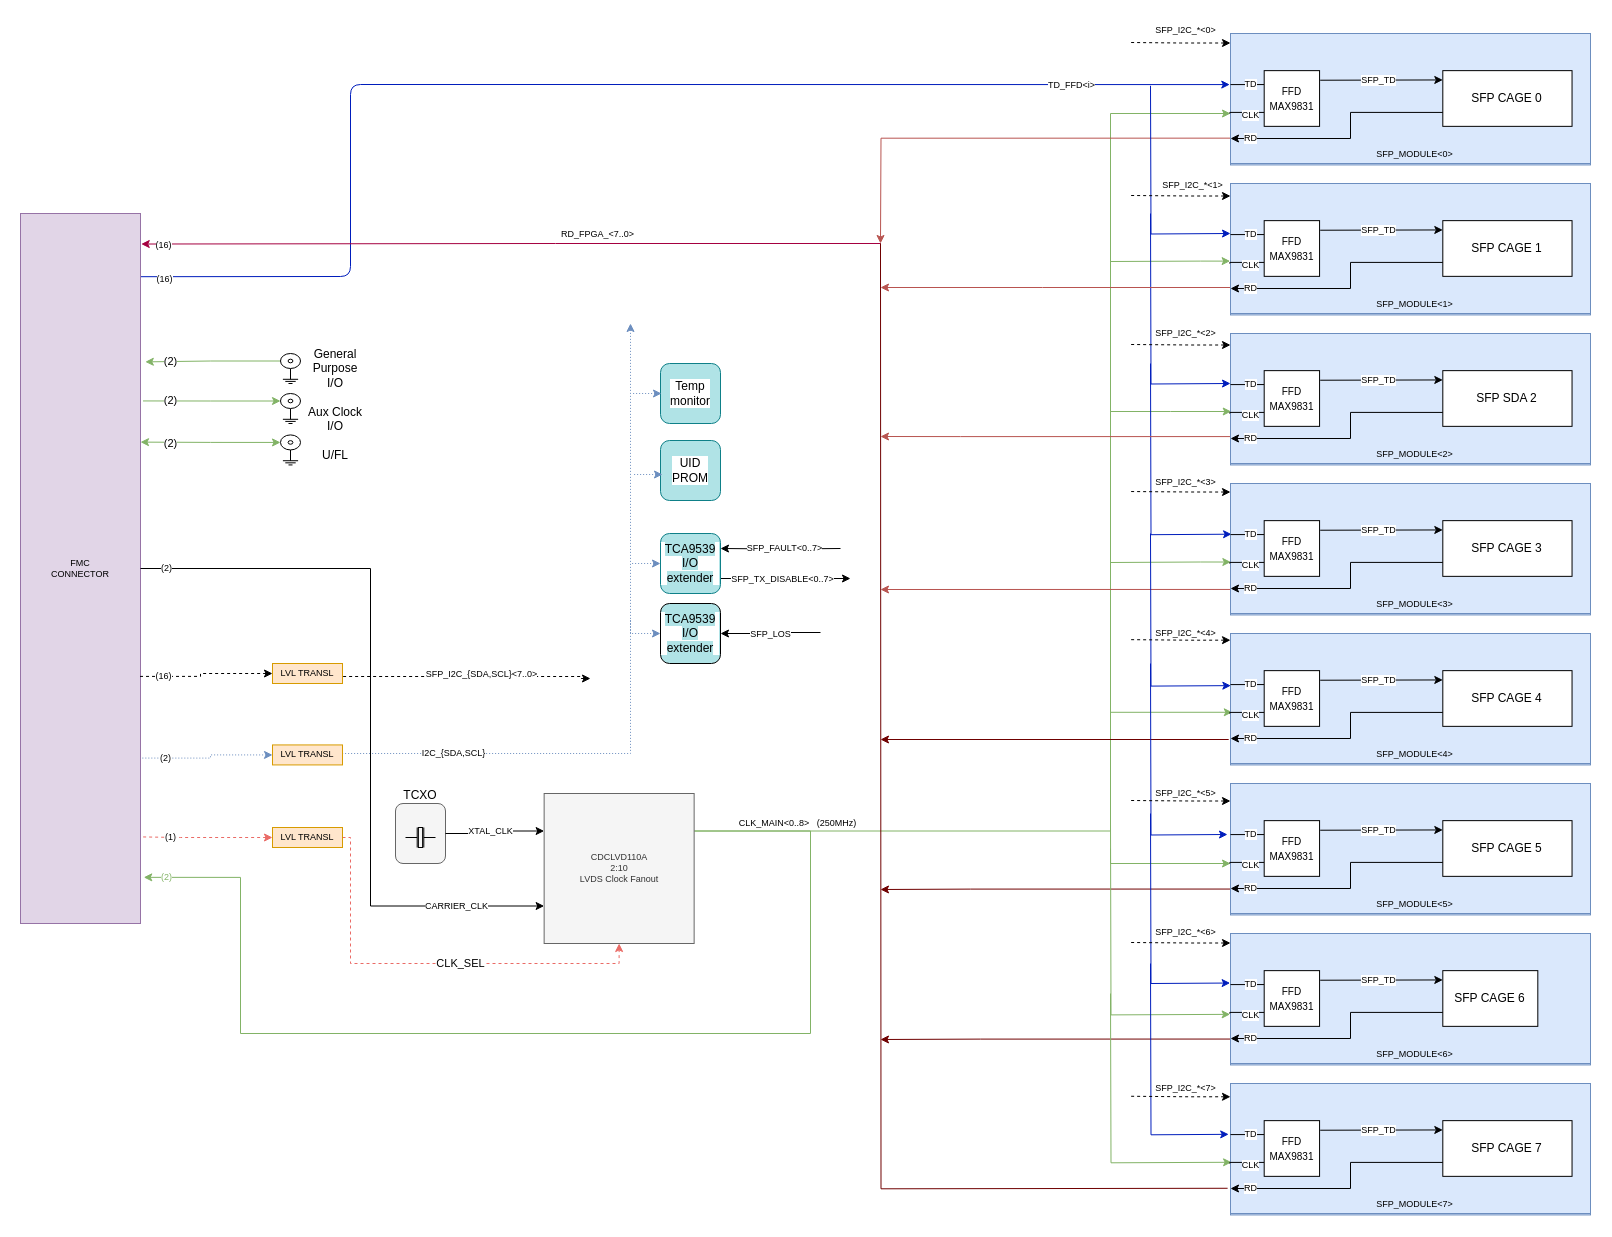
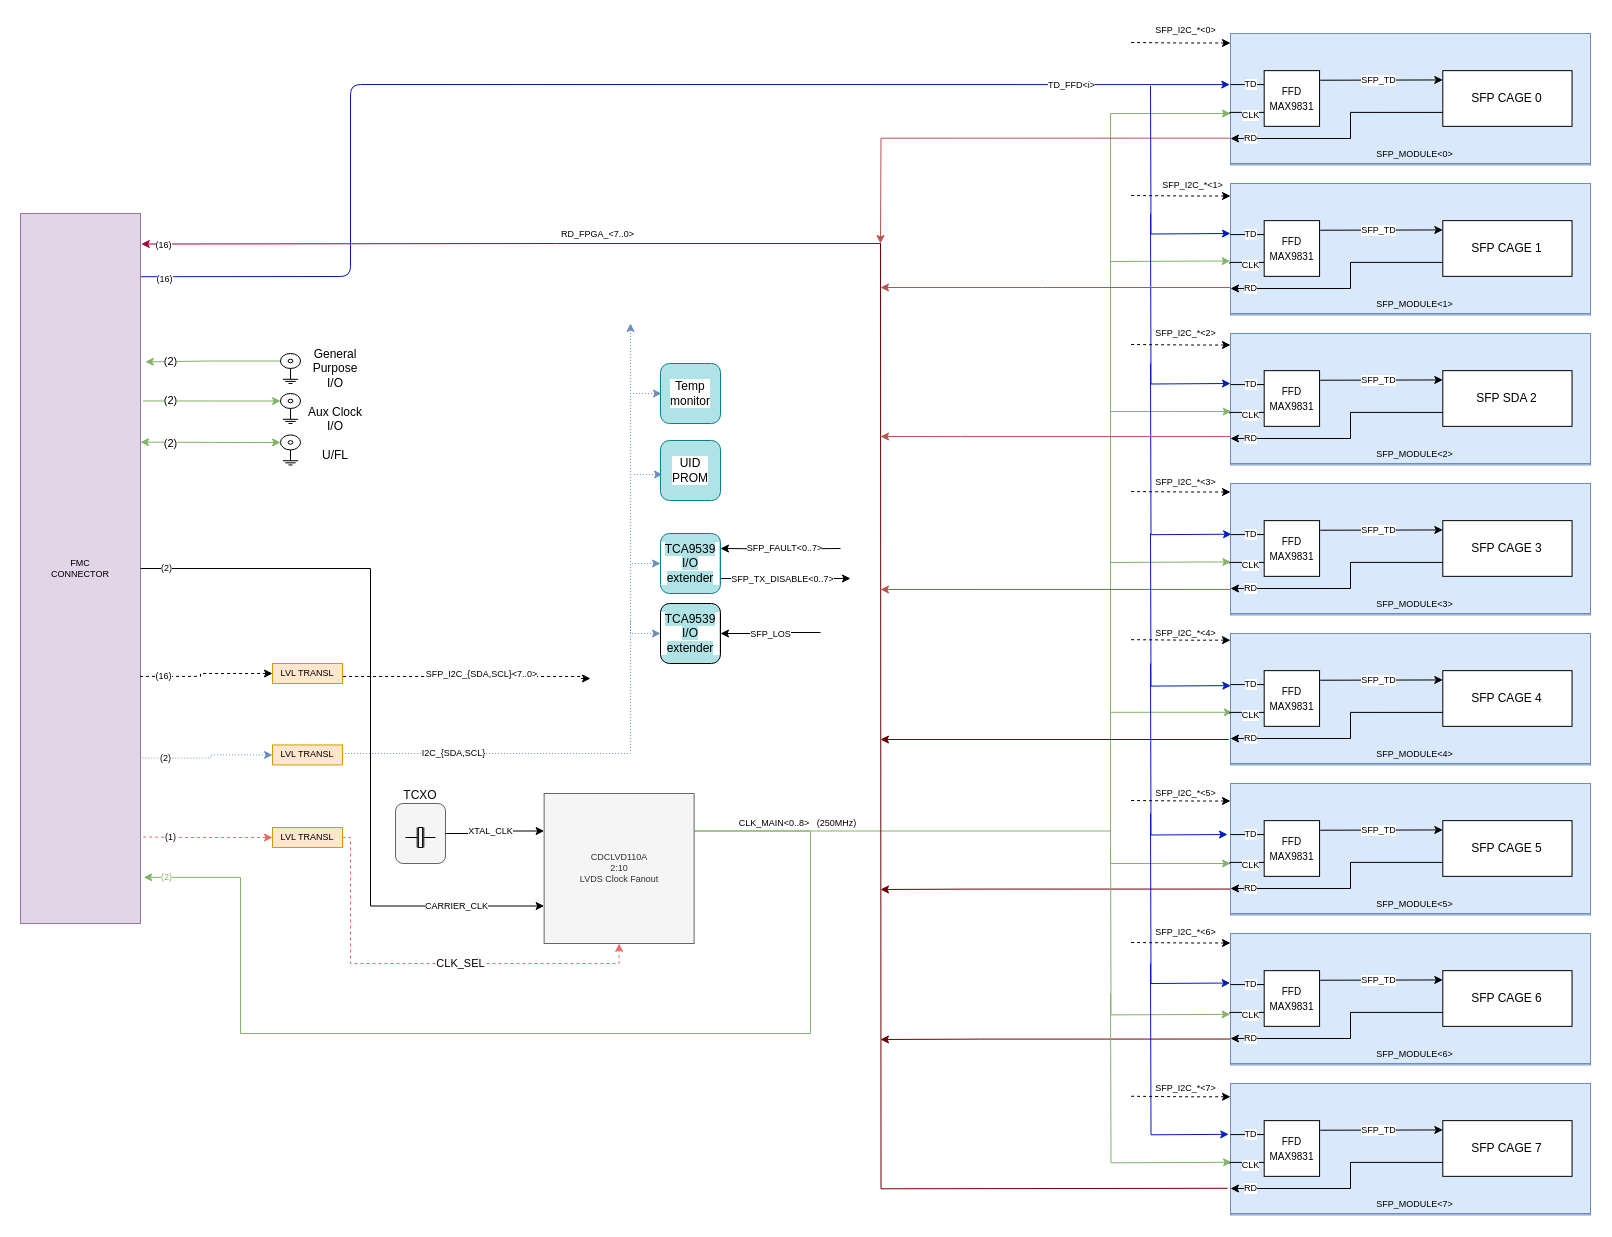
- <mxCell id="140" value="SFP CAGE 6" style="rounded=0;whiteSpace=wrap;html=1;" vertex="1" parent="138"><mxGeometry x="212.308" y="37.143" width="95" height="55.714" as="geometry" /></mxCell>
+ <mxCell id="140" value="SFP CAGE 6" style="rounded=0;whiteSpace=wrap;html=1;" vertex="1" parent="138"><mxGeometry x="212.308" y="37.143" width="129.231" height="55.714" as="geometry" /></mxCell>
